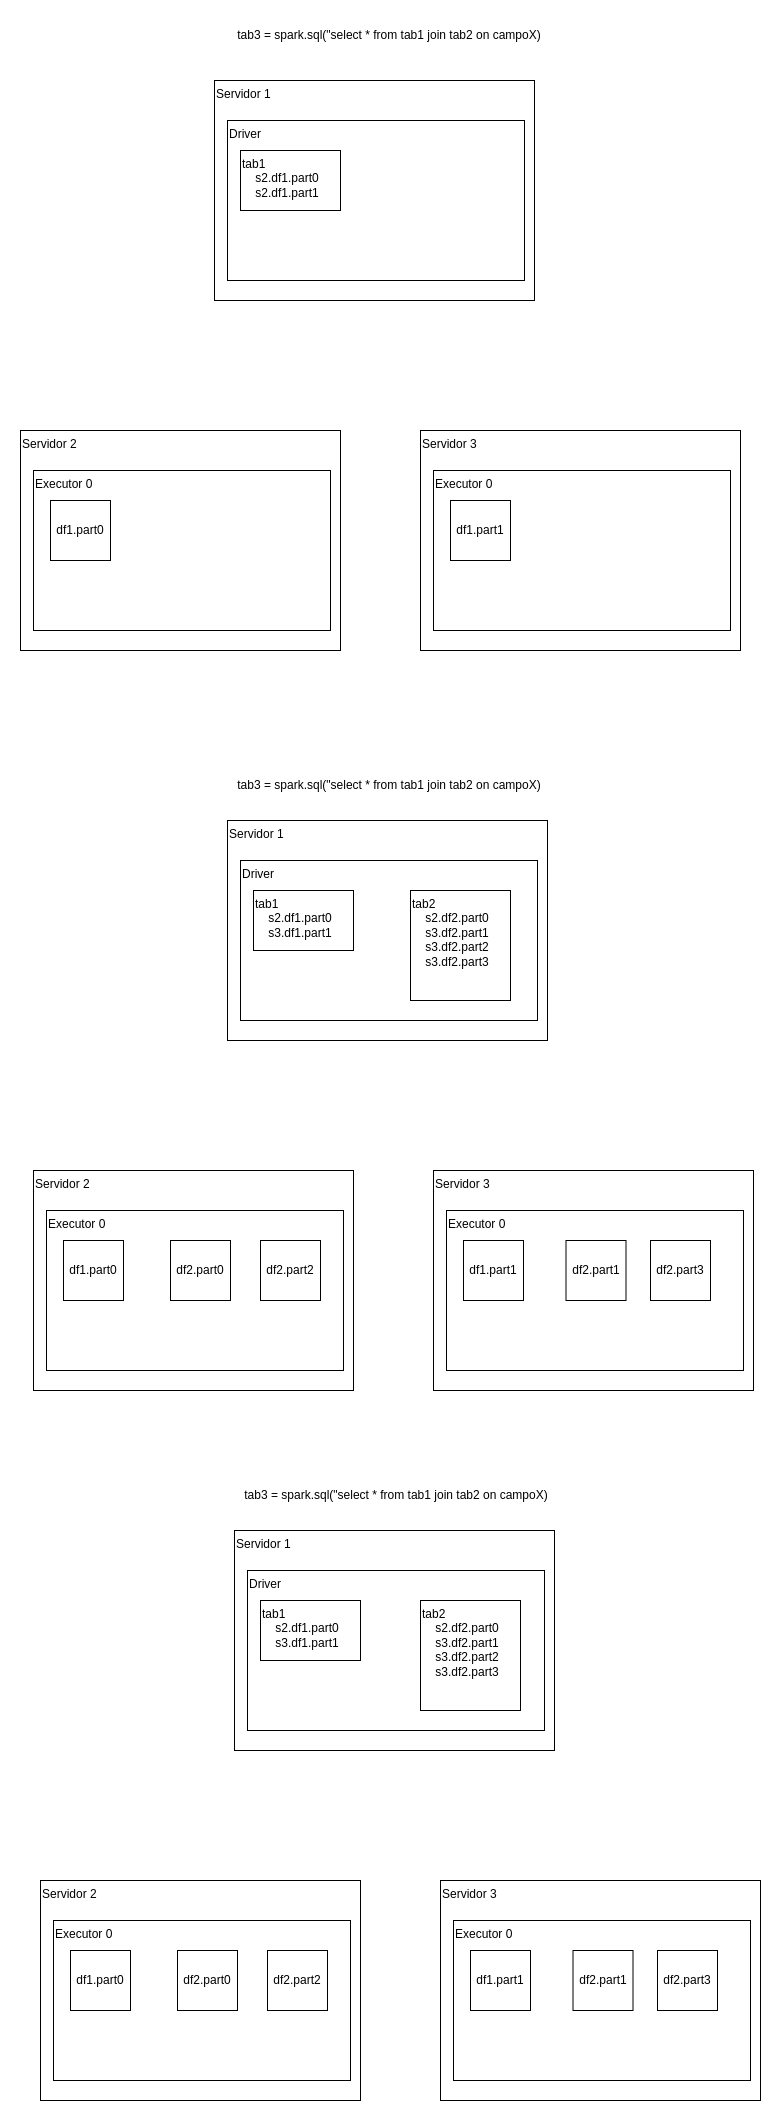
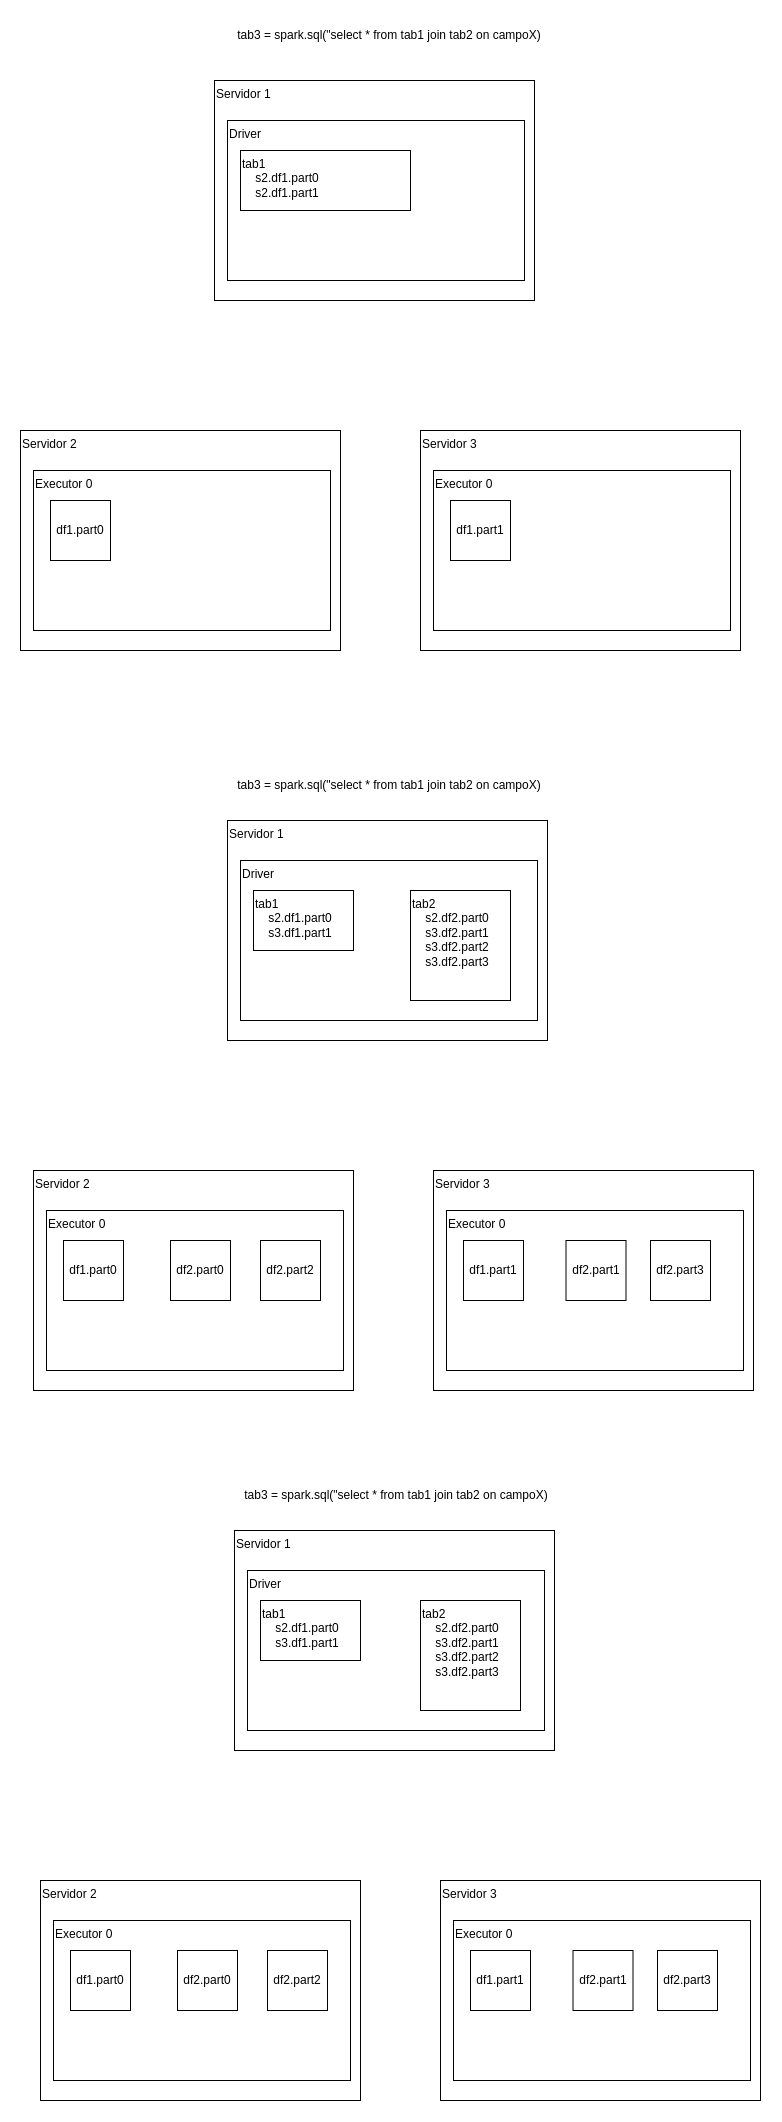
- <mxCell id="8" value="tab1&lt;br&gt;&amp;nbsp; &amp;nbsp; s2.df1.part0&lt;br&gt;&amp;nbsp; &amp;nbsp; s2.df1.part1" style="rounded=0;whiteSpace=wrap;html=1;align=left;verticalAlign=top;" vertex="1" parent="1"><mxGeometry x="240" y="150" width="100" height="60" as="geometry" /></mxCell>
+ <mxCell id="8" value="tab1&lt;br&gt;&amp;nbsp; &amp;nbsp; s2.df1.part0&lt;br&gt;&amp;nbsp; &amp;nbsp; s2.df1.part1" style="rounded=0;whiteSpace=wrap;html=1;align=left;verticalAlign=top;" vertex="1" parent="1"><mxGeometry x="240" y="150" width="170" height="60" as="geometry" /></mxCell>
